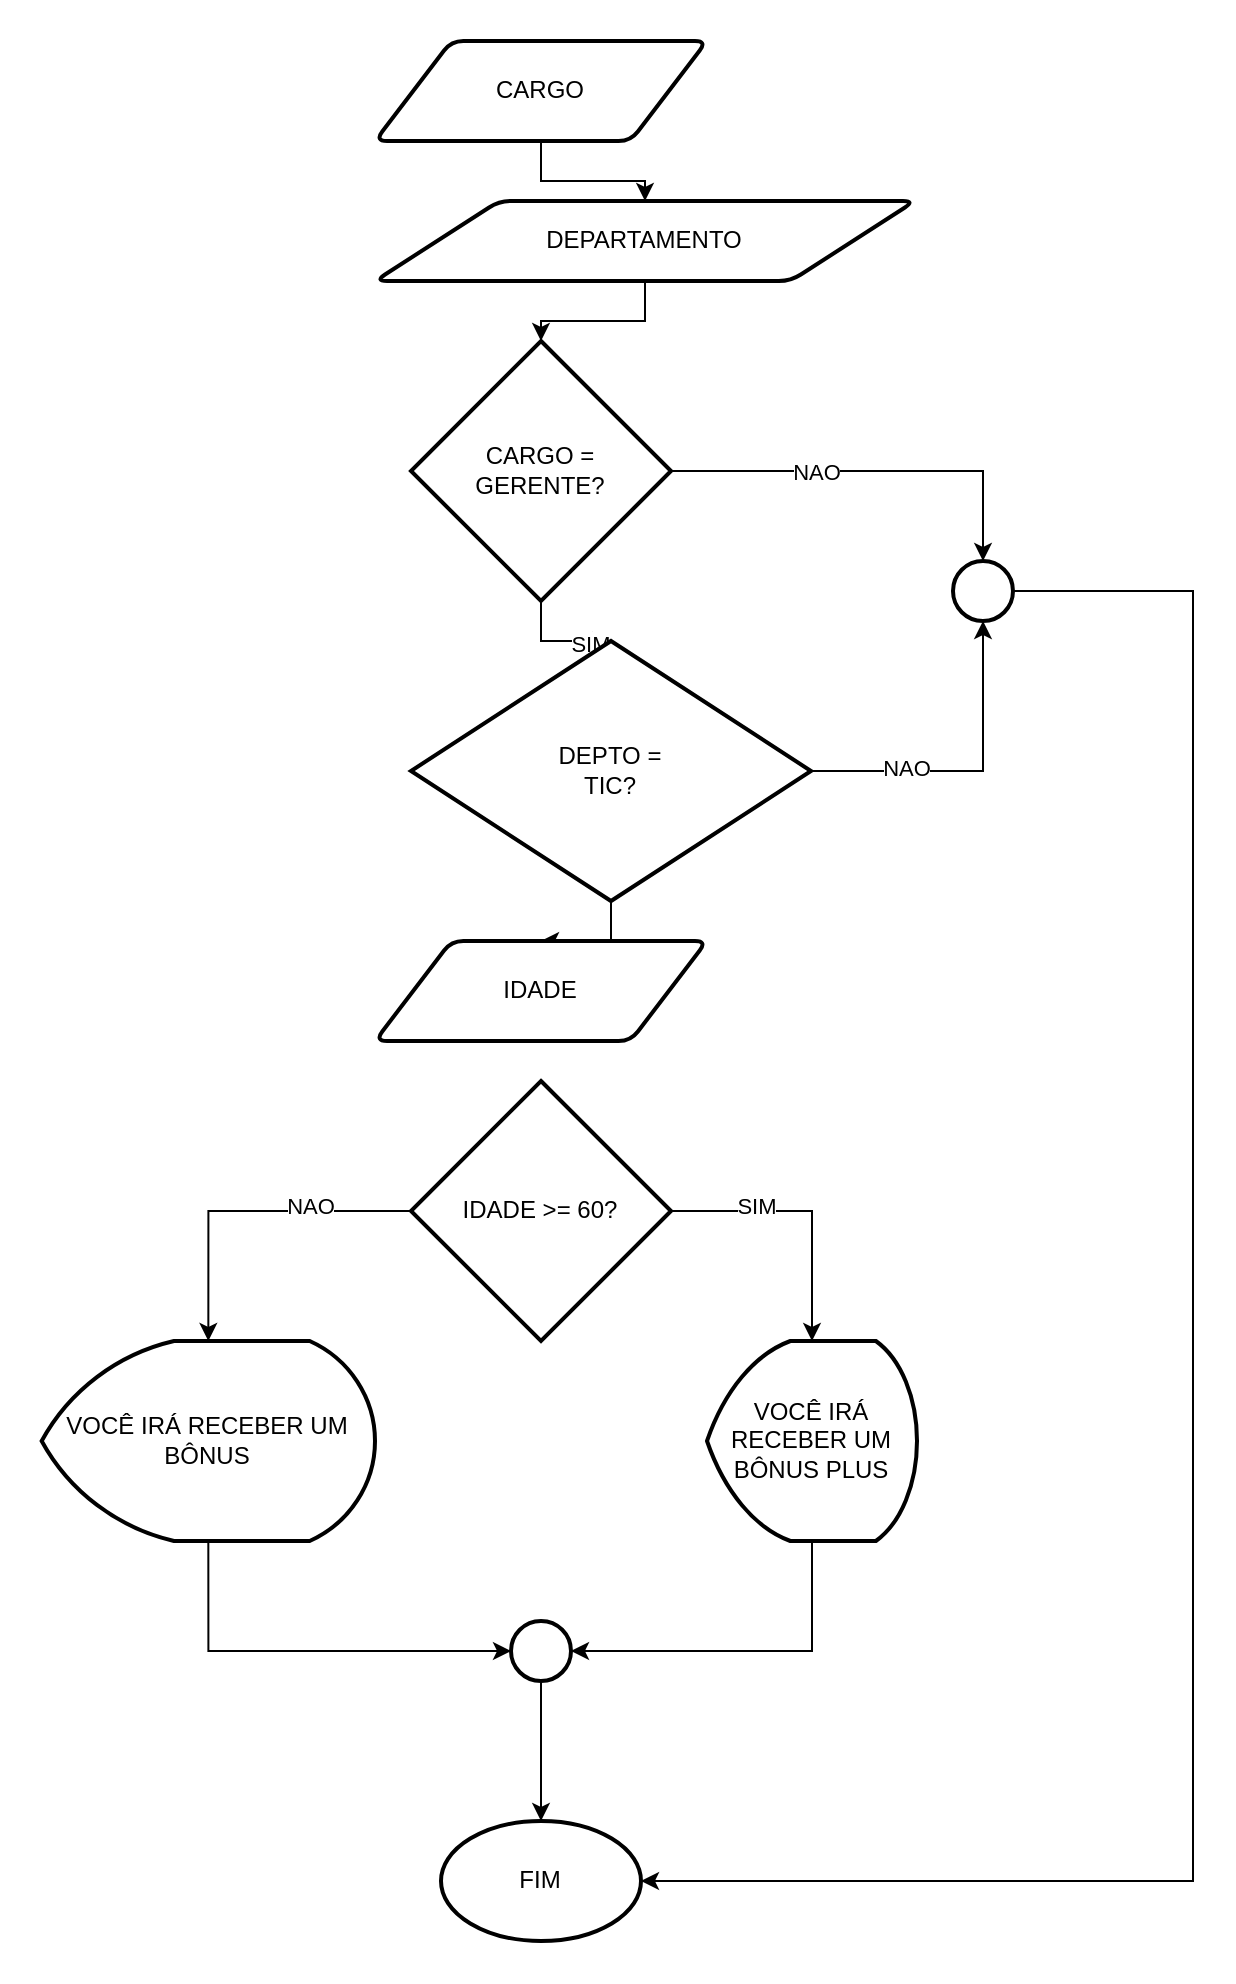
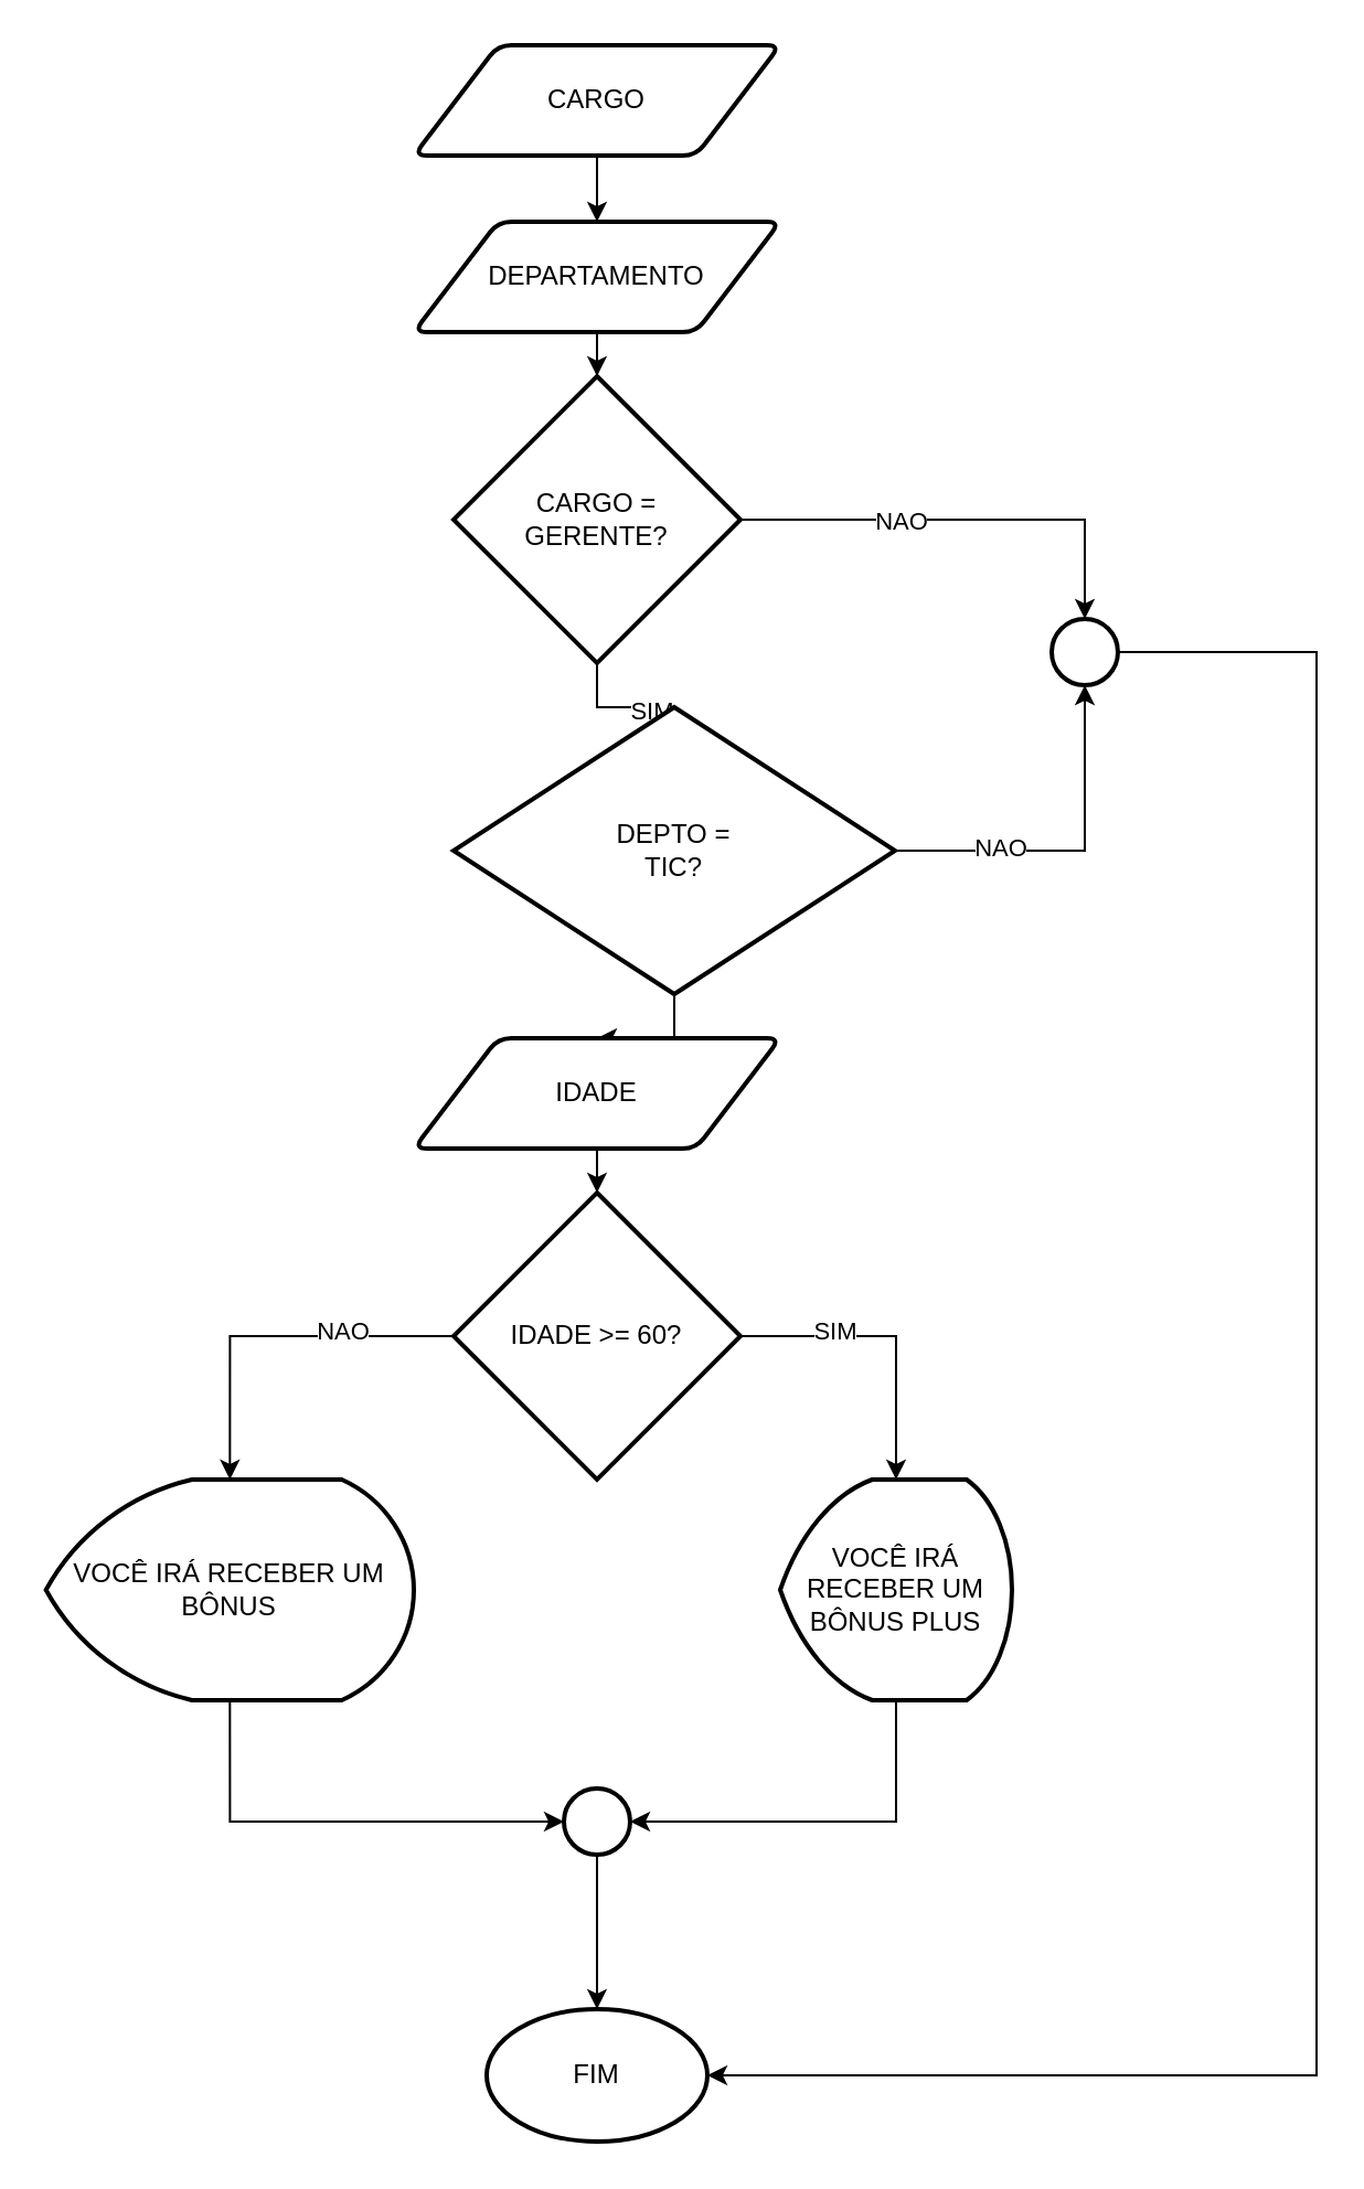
- <mxCell id="6" value="&lt;font style=&quot;vertical-align: inherit;&quot;&gt;&lt;font style=&quot;vertical-align: inherit;&quot;&gt;DEPARTAMENTO&lt;/font&gt;&lt;/font&gt;" style="shape=parallelogram;html=1;strokeWidth=2;perimeter=parallelogramPerimeter;whiteSpace=wrap;rounded=1;arcSize=12;size=0.23;" vertex="1" parent="1"><mxGeometry x="187" y="100" width="270" height="40" as="geometry" /></mxCell>
+ <mxCell id="6" value="&lt;font style=&quot;vertical-align: inherit;&quot;&gt;&lt;font style=&quot;vertical-align: inherit;&quot;&gt;DEPARTAMENTO&lt;/font&gt;&lt;/font&gt;" style="shape=parallelogram;html=1;strokeWidth=2;perimeter=parallelogramPerimeter;whiteSpace=wrap;rounded=1;arcSize=12;size=0.23;" vertex="1" parent="1"><mxGeometry x="187" y="100" width="166" height="50" as="geometry" /></mxCell>
+ <mxCell id="15" style="edgeStyle=orthogonalEdgeStyle;rounded=0;orthogonalLoop=1;jettySize=auto;html=1;exitX=0.5;exitY=1;exitDx=0;exitDy=0;entryX=0.5;entryY=0;entryDx=0;entryDy=0;entryPerimeter=0;" edge="1" parent="1" source="13" target="14"><mxGeometry relative="1" as="geometry" /></mxCell>
